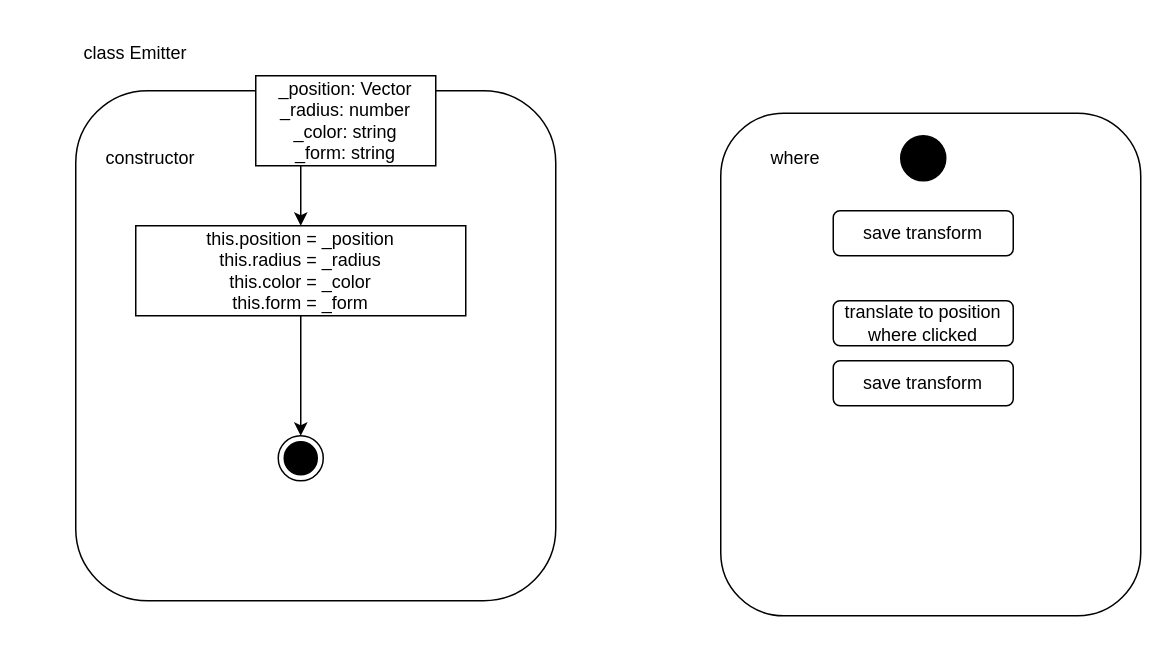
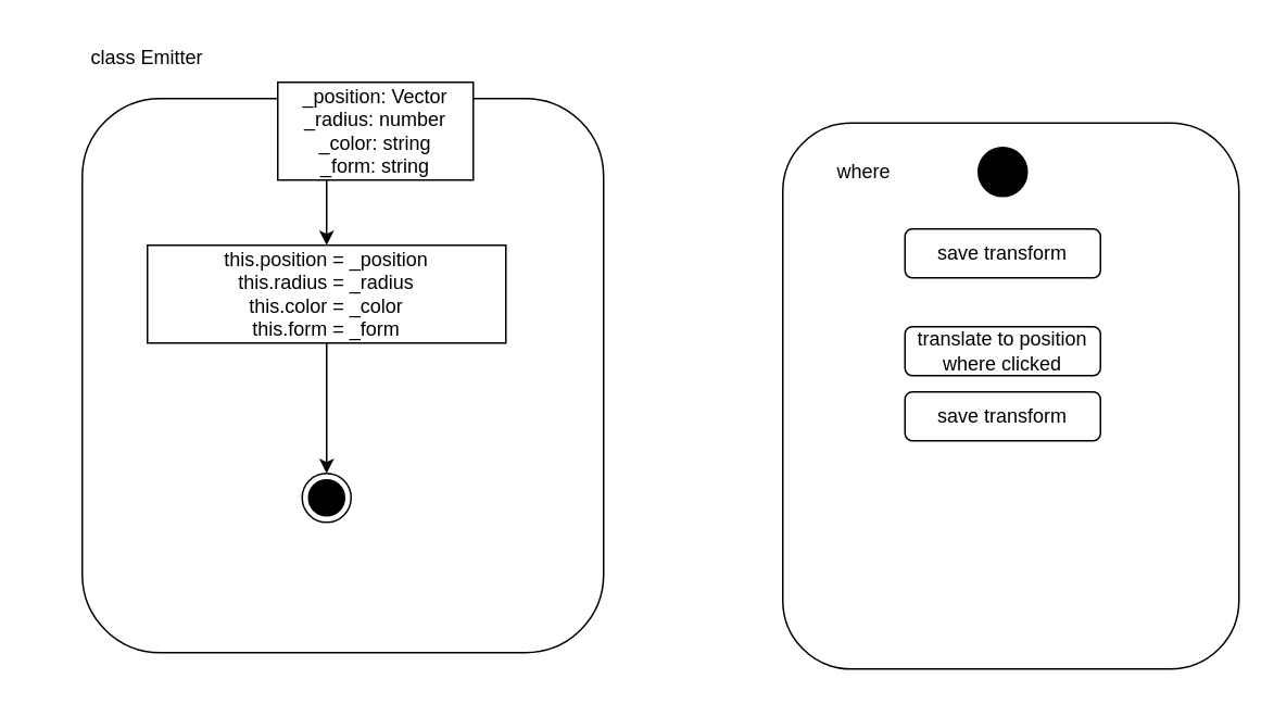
- <mxCell id="4" value="constructor" style="text;html=1;strokeColor=none;fillColor=none;align=center;verticalAlign=middle;whiteSpace=wrap;rounded=0;" vertex="1" parent="1"><mxGeometry x="70" y="90" width="60" height="30" as="geometry" /></mxCell>
